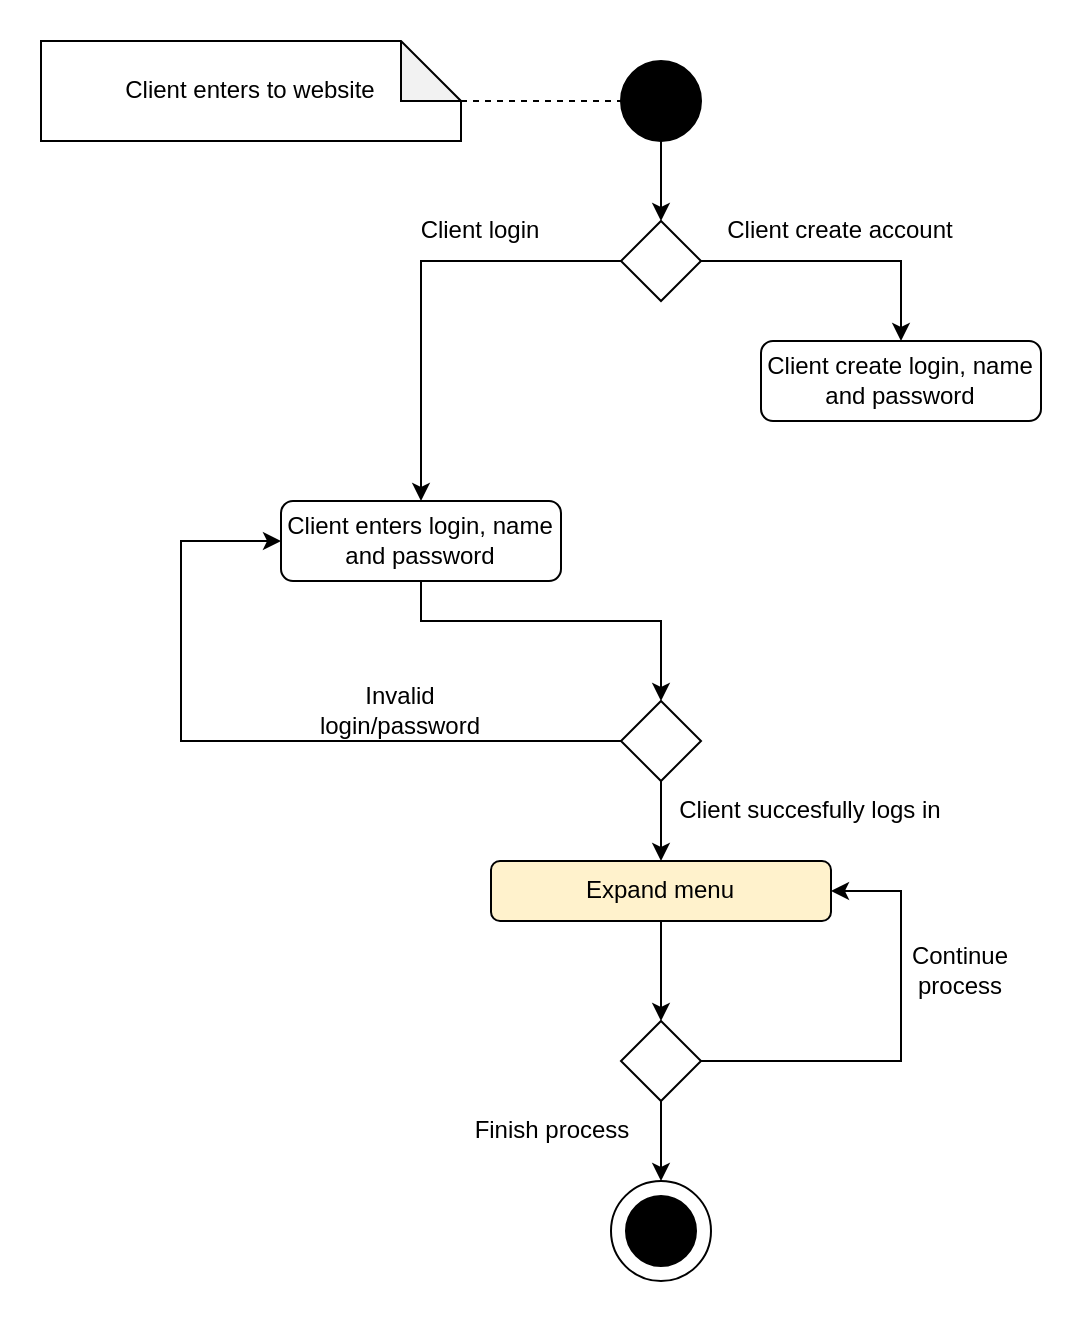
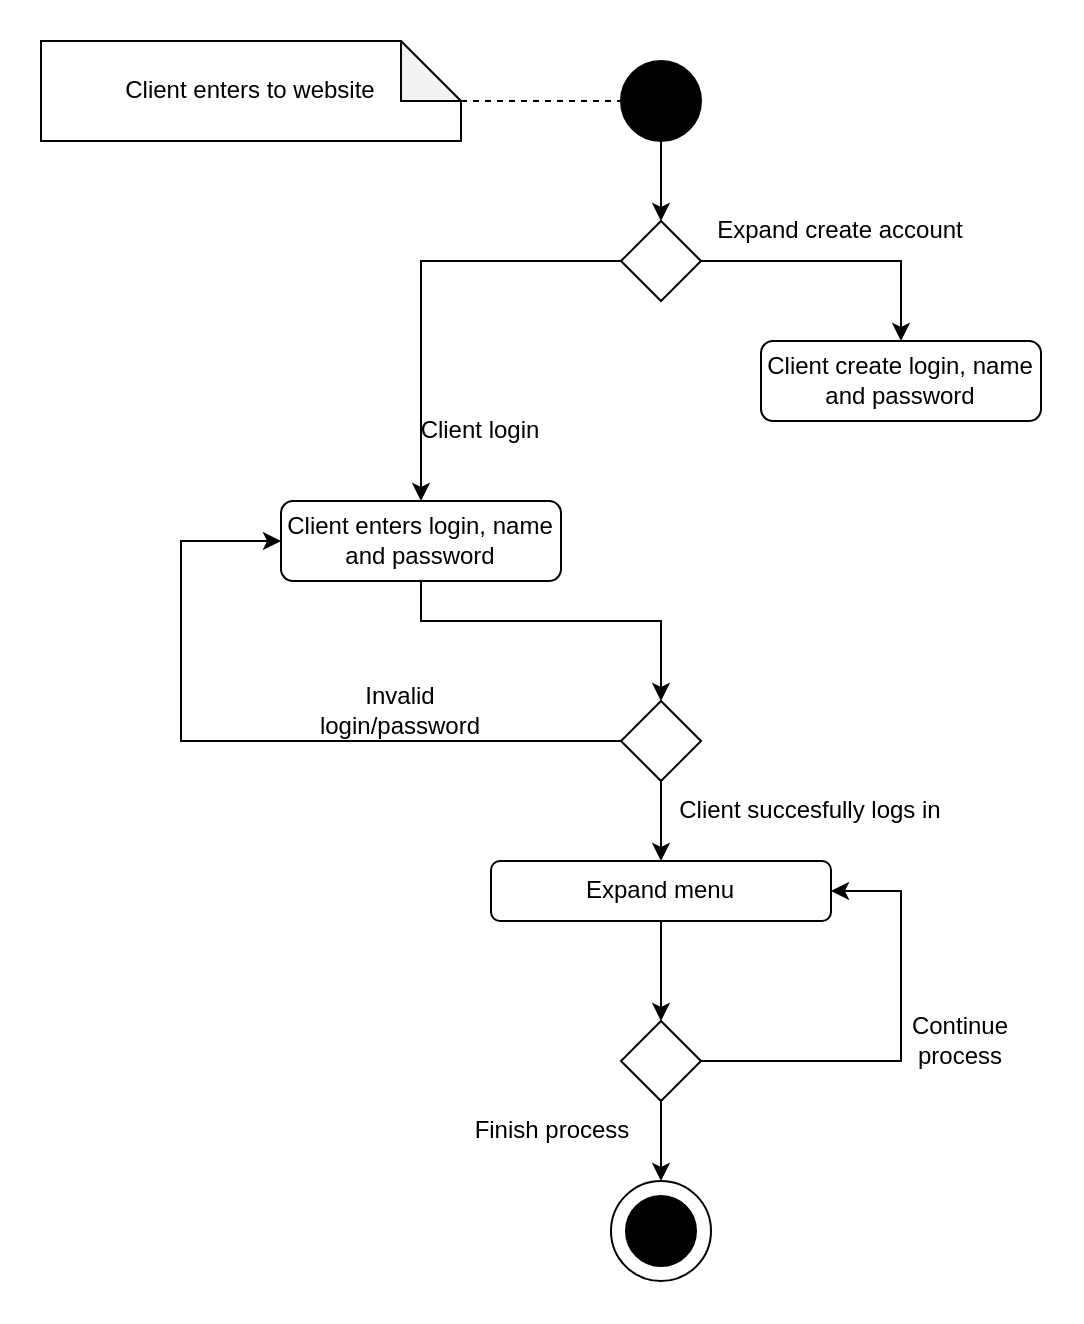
- <mxCell id="12" value="Client login" style="text;html=1;align=center;verticalAlign=middle;whiteSpace=wrap;rounded=0;" parent="1" vertex="1"><mxGeometry x="190" y="100" width="100" height="30" as="geometry" /></mxCell>
+ <mxCell id="12" value="Client login" style="text;html=1;align=center;verticalAlign=middle;whiteSpace=wrap;rounded=0;" parent="1" vertex="1"><mxGeometry x="190" y="200" width="100" height="30" as="geometry" /></mxCell>
- <mxCell id="10" value="Client create account" style="text;html=1;align=center;verticalAlign=middle;whiteSpace=wrap;rounded=0;" parent="1" vertex="1"><mxGeometry x="350" y="100" width="140" height="30" as="geometry" /></mxCell>
+ <mxCell id="10" value="Expand create account" style="text;html=1;align=center;verticalAlign=middle;whiteSpace=wrap;rounded=0;" parent="1" vertex="1"><mxGeometry x="350" y="100" width="140" height="30" as="geometry" /></mxCell>
- <mxCell id="14" value="Expand menu" style="rounded=1;whiteSpace=wrap;html=1;fillColor=#fff2cc;" parent="1" vertex="1"><mxGeometry x="245" y="430" width="170" height="30" as="geometry" /></mxCell>
+ <mxCell id="14" value="Expand menu" style="rounded=1;whiteSpace=wrap;html=1;" parent="1" vertex="1"><mxGeometry x="245" y="430" width="170" height="30" as="geometry" /></mxCell>
- <mxCell id="25" value="Continue process" style="text;html=1;align=center;verticalAlign=middle;whiteSpace=wrap;rounded=0;" parent="1" vertex="1"><mxGeometry x="450" y="470" width="60" height="30" as="geometry" /></mxCell>
+ <mxCell id="25" value="Continue process" style="text;html=1;align=center;verticalAlign=middle;whiteSpace=wrap;rounded=0;" parent="1" vertex="1"><mxGeometry x="450" y="505" width="60" height="30" as="geometry" /></mxCell>
